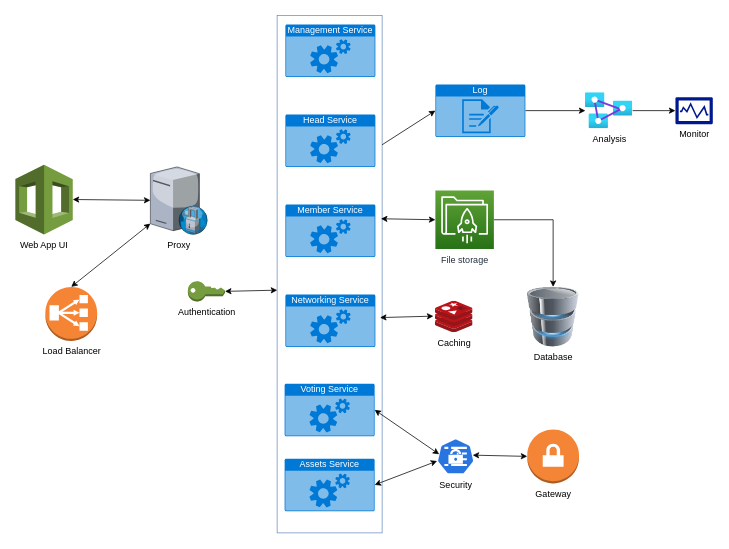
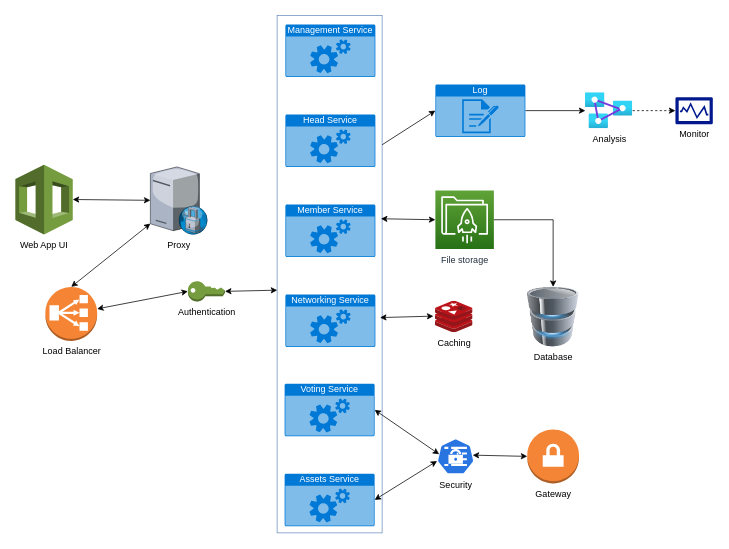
- <mxCell id="25" value="" style="endArrow=classic;html=1;rounded=0;entryX=0;entryY=0.5;entryDx=0;entryDy=0;entryPerimeter=0;" edge="1" parent="1" source="23" target="24"><mxGeometry width="50" height="50" relative="1" as="geometry"><mxPoint x="611.5" y="354" as="sourcePoint" /><mxPoint x="661.5" y="304" as="targetPoint" /></mxGeometry></mxCell>
+ <mxCell id="25" value="" style="endArrow=classic;html=1;rounded=0;entryX=0;entryY=0.5;entryDx=0;entryDy=0;entryPerimeter=0;dashed=1;" edge="1" parent="1" source="23" target="24"><mxGeometry width="50" height="50" relative="1" as="geometry"><mxPoint x="611.5" y="354" as="sourcePoint" /><mxPoint x="661.5" y="304" as="targetPoint" /></mxGeometry></mxCell>
+ <mxCell id="32" value="" style="endArrow=classic;startArrow=classic;html=1;rounded=0;entryX=0;entryY=0.5;entryDx=0;entryDy=0;entryPerimeter=0;" edge="1" parent="1" source="3" target="31"><mxGeometry width="50" height="50" relative="1" as="geometry"><mxPoint x="120" y="512" as="sourcePoint" /><mxPoint x="170" y="462" as="targetPoint" /></mxGeometry></mxCell>
- <mxCell id="10" value="Assets Service" style="html=1;whiteSpace=wrap;strokeColor=none;fillColor=#0079D6;labelPosition=center;verticalLabelPosition=middle;verticalAlign=top;align=center;fontSize=12;outlineConnect=0;spacingTop=-6;fontColor=#FFFFFF;sketch=0;shape=mxgraph.sitemap.services;" vertex="1" parent="1"><mxGeometry x="379" y="611" width="120" height="70" as="geometry" /></mxCell>
+ <mxCell id="10" value="Assets Service" style="html=1;whiteSpace=wrap;strokeColor=none;fillColor=#0079D6;labelPosition=center;verticalLabelPosition=middle;verticalAlign=top;align=center;fontSize=12;outlineConnect=0;spacingTop=-6;fontColor=#FFFFFF;sketch=0;shape=mxgraph.sitemap.services;" vertex="1" parent="1"><mxGeometry x="379" y="631" width="120" height="70" as="geometry" /></mxCell>
